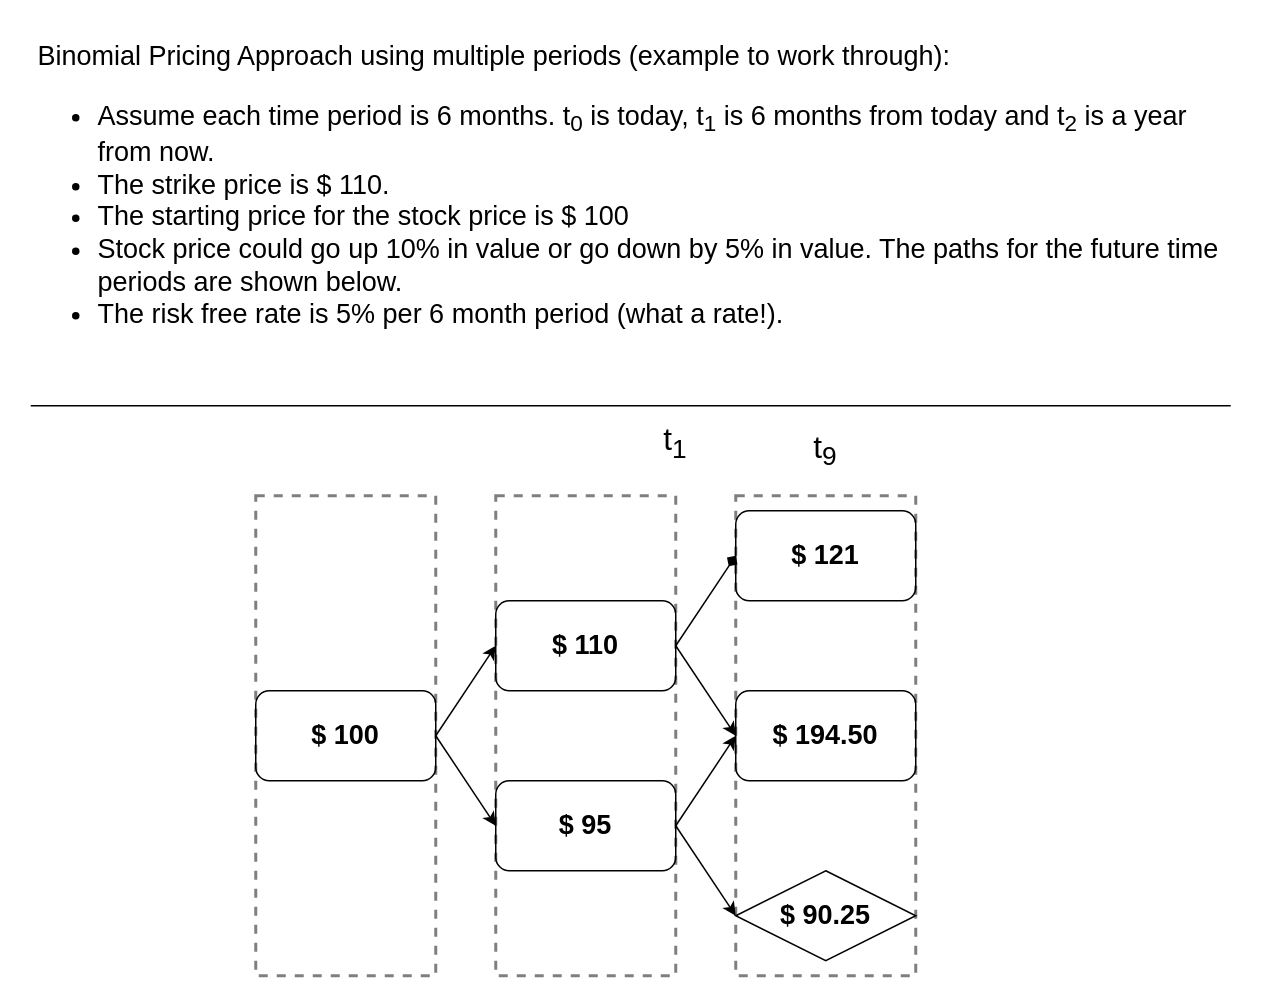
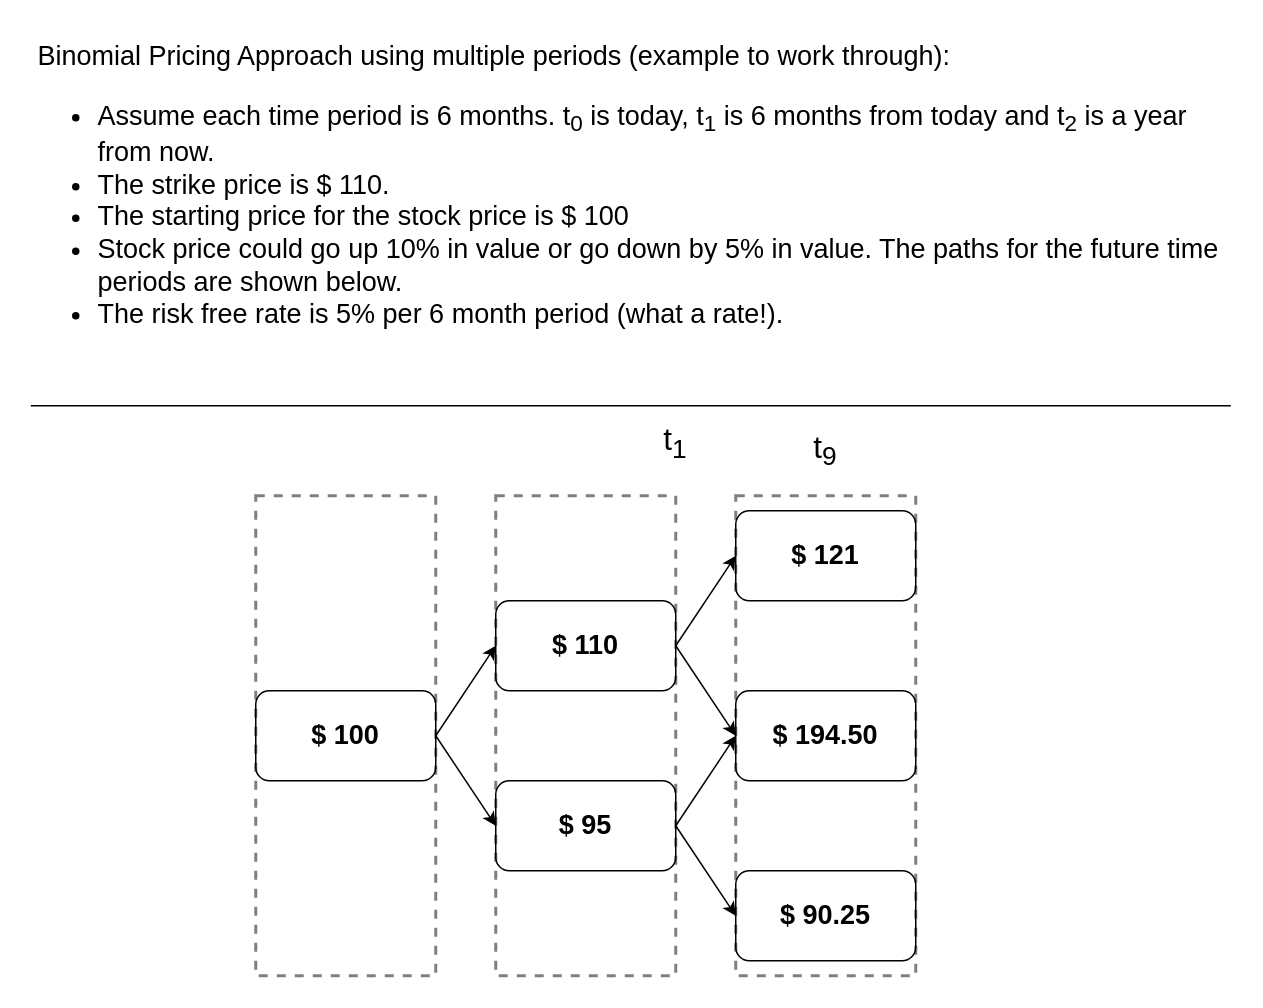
- <mxCell id="9" value="" style="endArrow=diamond;html=1;entryX=0;entryY=0.5;entryDx=0;entryDy=0;exitX=1;exitY=0.5;exitDx=0;exitDy=0;" edge="1" parent="1" source="3" target="6"><mxGeometry width="50" height="50" relative="1" as="geometry"><mxPoint x="440" y="370" as="sourcePoint" /><mxPoint x="490" y="310" as="targetPoint" /></mxGeometry></mxCell>
+ <mxCell id="9" value="" style="endArrow=classic;html=1;entryX=0;entryY=0.5;entryDx=0;entryDy=0;exitX=1;exitY=0.5;exitDx=0;exitDy=0;" edge="1" parent="1" source="3" target="6"><mxGeometry width="50" height="50" relative="1" as="geometry"><mxPoint x="440" y="370" as="sourcePoint" /><mxPoint x="490" y="310" as="targetPoint" /></mxGeometry></mxCell>
- <mxCell id="7" value="$ 90.25" style="rhombus;whiteSpace=wrap;html=1;fontSize=18;fontStyle=1;" vertex="1" parent="1"><mxGeometry x="490" y="580" width="120" height="60" as="geometry" /></mxCell>
+ <mxCell id="7" value="$ 90.25" style="rounded=1;whiteSpace=wrap;html=1;fontSize=18;fontStyle=1" vertex="1" parent="1"><mxGeometry x="490" y="580" width="120" height="60" as="geometry" /></mxCell>
